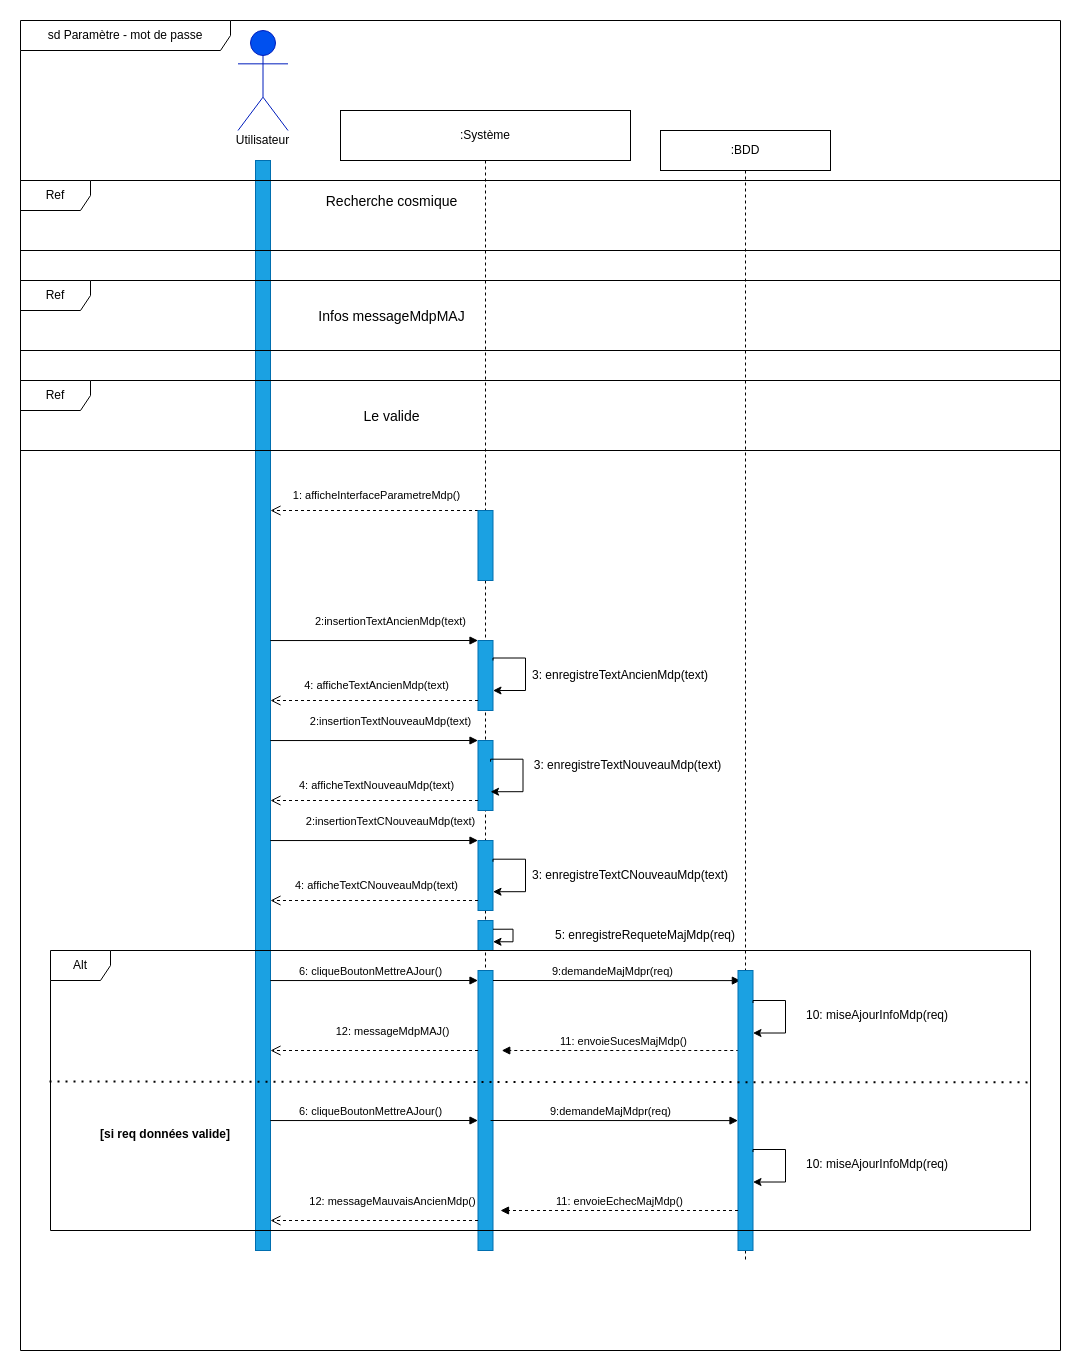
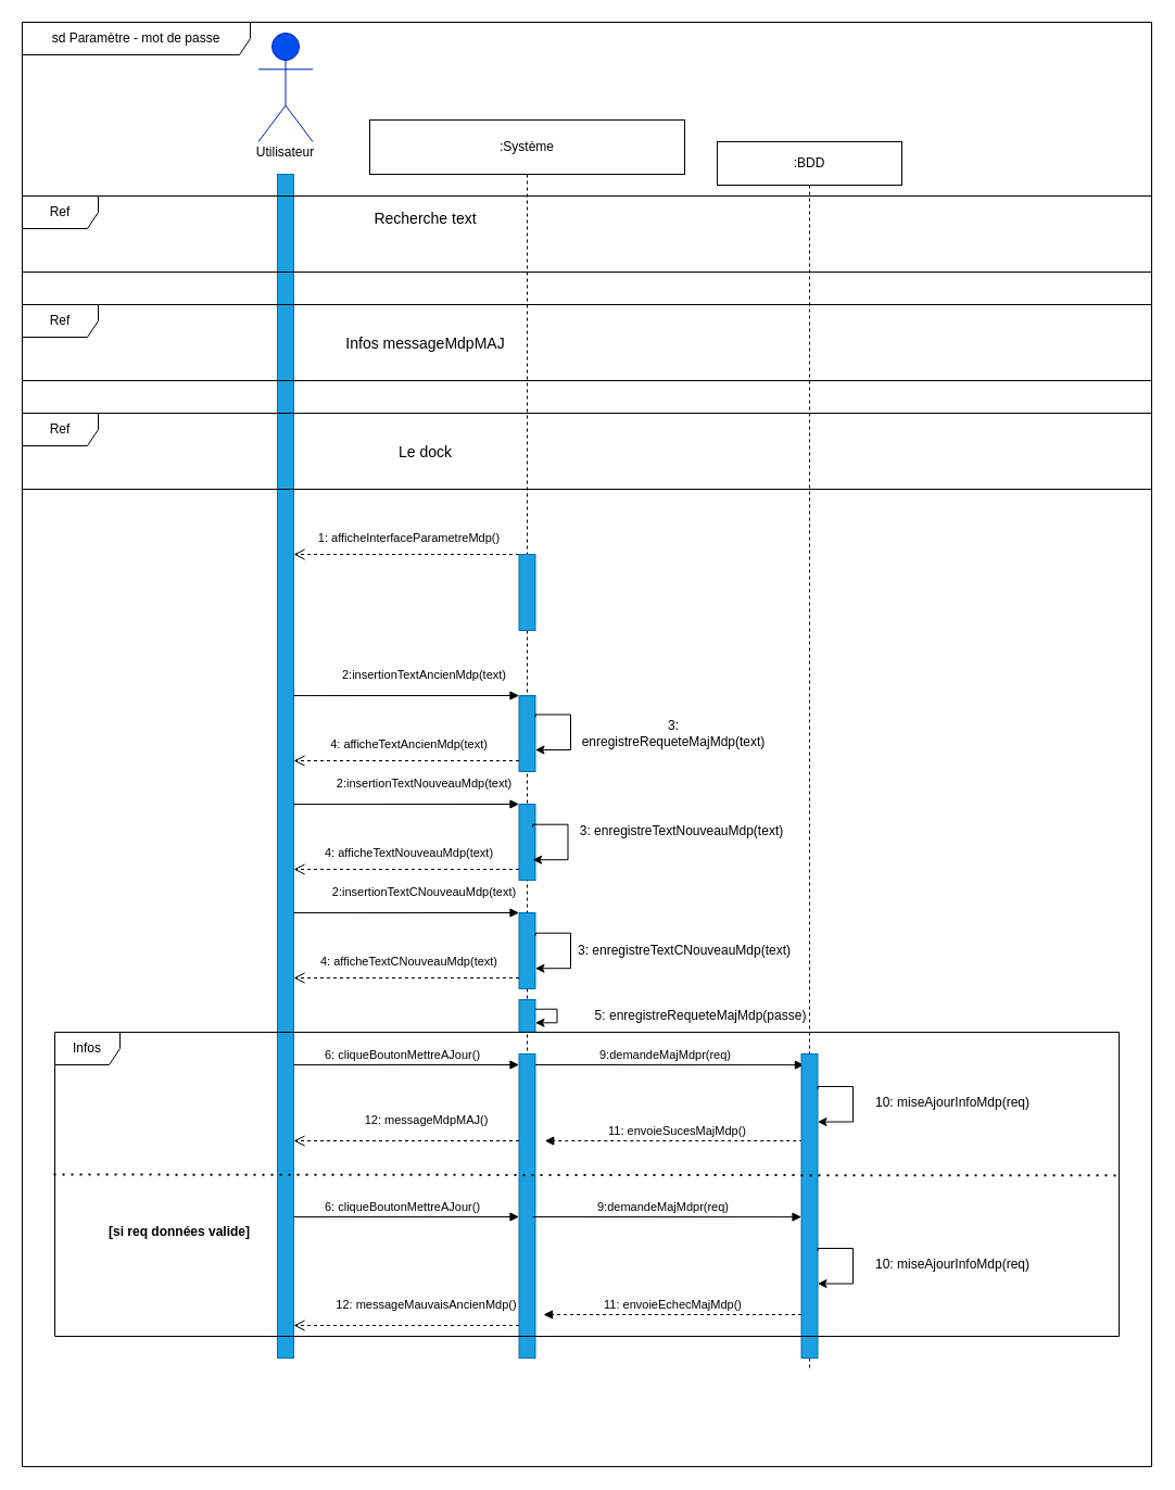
- <mxCell id="10" value="Recherche cosmique" style="text;html=1;strokeColor=none;fillColor=none;align=center;verticalAlign=middle;whiteSpace=wrap;overflow=hidden;fontSize=14;" parent="7" vertex="1"><mxGeometry x="-80" y="80" width="262.5" height="20" as="geometry" /></mxCell>
+ <mxCell id="10" value="Recherche text" style="text;html=1;strokeColor=none;fillColor=none;align=center;verticalAlign=middle;whiteSpace=wrap;overflow=hidden;fontSize=14;" parent="7" vertex="1"><mxGeometry x="-80" y="80" width="262.5" height="20" as="geometry" /></mxCell>
- <mxCell id="18" value="Le valide" style="text;html=1;strokeColor=none;fillColor=none;align=center;verticalAlign=middle;whiteSpace=wrap;overflow=hidden;fontSize=14;" vertex="1" parent="7"><mxGeometry x="-80" y="295" width="262.5" height="20" as="geometry" /></mxCell>
+ <mxCell id="18" value="Le dock" style="text;html=1;strokeColor=none;fillColor=none;align=center;verticalAlign=middle;whiteSpace=wrap;overflow=hidden;fontSize=14;" vertex="1" parent="7"><mxGeometry x="-80" y="295" width="262.5" height="20" as="geometry" /></mxCell>
- <mxCell id="26" value="3: enregistreTextAncienMdp(text) " style="text;html=1;strokeColor=none;fillColor=none;align=center;verticalAlign=middle;whiteSpace=wrap;rounded=0;" vertex="1" parent="7"><mxGeometry x="190" y="550" width="180" height="30" as="geometry" /></mxCell>
+ <mxCell id="26" value="3: enregistreRequeteMajMdp(text) " style="text;html=1;strokeColor=none;fillColor=none;align=center;verticalAlign=middle;whiteSpace=wrap;rounded=0;" vertex="1" parent="7"><mxGeometry x="190" y="550" width="180" height="30" as="geometry" /></mxCell>
- <mxCell id="40" value="5: enregistreRequeteMajMdp(req) " style="text;html=1;strokeColor=none;fillColor=none;align=center;verticalAlign=middle;whiteSpace=wrap;rounded=0;" vertex="1" parent="38"><mxGeometry x="-140" y="790" width="250" height="30" as="geometry" /></mxCell>
+ <mxCell id="40" value="5: enregistreRequeteMajMdp(passe) " style="text;html=1;strokeColor=none;fillColor=none;align=center;verticalAlign=middle;whiteSpace=wrap;rounded=0;" vertex="1" parent="38"><mxGeometry x="-140" y="790" width="250" height="30" as="geometry" /></mxCell>
- <mxCell id="45" value="Alt" style="shape=umlFrame;whiteSpace=wrap;html=1;" vertex="1" parent="1"><mxGeometry x="50" y="950" width="980" height="280" as="geometry" /></mxCell>
+ <mxCell id="45" value="Infos" style="shape=umlFrame;whiteSpace=wrap;html=1;" vertex="1" parent="1"><mxGeometry x="50" y="950" width="980" height="280" as="geometry" /></mxCell>
